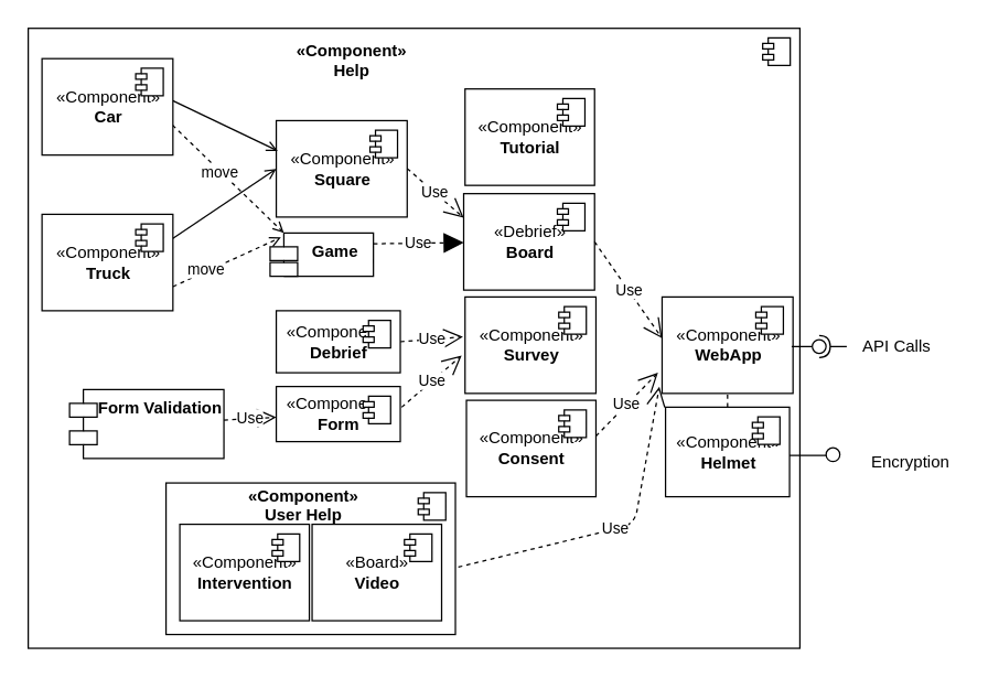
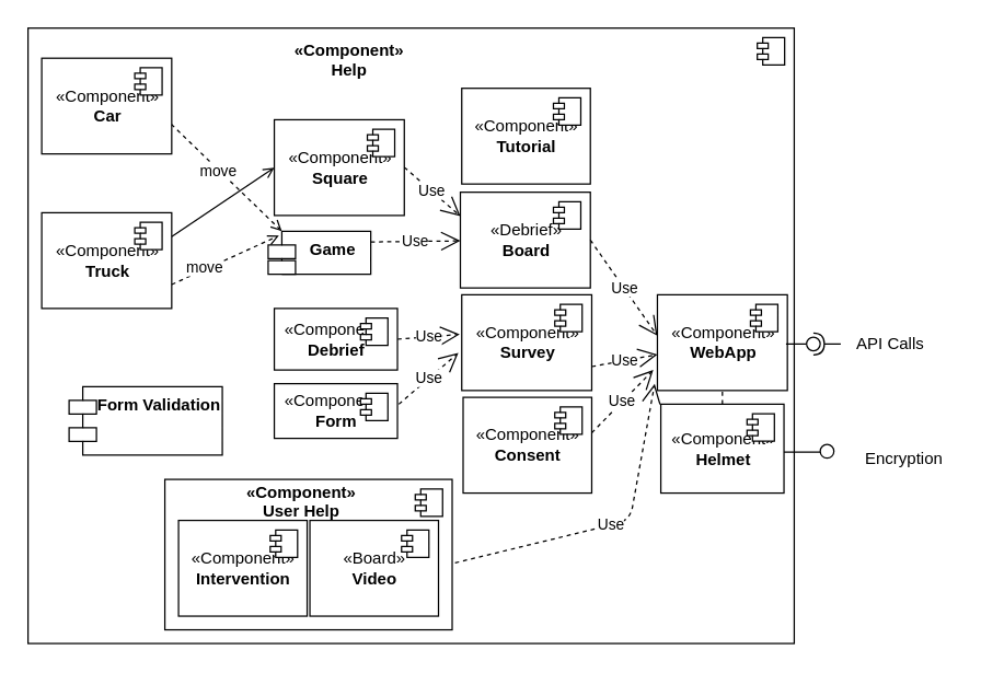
- <mxCell id="28" style="rounded=0;orthogonalLoop=1;jettySize=auto;html=1;entryX=0.011;entryY=0.314;entryDx=0;entryDy=0;entryPerimeter=0;endArrow=open;endFill=0;exitX=1;exitY=0.436;exitDx=0;exitDy=0;exitPerimeter=0;" edge="1" parent="1" source="29" target="24"><mxGeometry relative="1" as="geometry" /></mxCell>
- <mxCell id="37" value="Use" style="endArrow=block;endSize=12;dashed=1;html=1;exitX=1;exitY=0.25;exitDx=0;exitDy=0;" edge="1" parent="1" source="36" target="9"><mxGeometry width="160" relative="1" as="geometry"><mxPoint x="140" y="207" as="sourcePoint" /><mxPoint x="361.529" y="87" as="targetPoint" /></mxGeometry></mxCell>
+ <mxCell id="37" value="Use" style="endArrow=open;endSize=12;dashed=1;html=1;exitX=1;exitY=0.25;exitDx=0;exitDy=0;" edge="1" parent="1" source="36" target="9"><mxGeometry width="160" relative="1" as="geometry"><mxPoint x="140" y="207" as="sourcePoint" /><mxPoint x="361.529" y="87" as="targetPoint" /></mxGeometry></mxCell>
+ <mxCell id="16" value="Use" style="endArrow=open;endSize=12;dashed=1;html=1;exitX=1;exitY=0.75;exitDx=0;exitDy=0;" edge="1" parent="1" source="11" target="13"><mxGeometry width="160" relative="1" as="geometry"><mxPoint x="455" y="330" as="sourcePoint" /><mxPoint x="615" y="330" as="targetPoint" /></mxGeometry></mxCell>
- <mxCell id="44" value="Use" style="endArrow=open;endSize=12;dashed=1;html=1;" edge="1" parent="1" source="43" target="41"><mxGeometry width="160" relative="1" as="geometry"><mxPoint x="290" y="250" as="sourcePoint" /><mxPoint x="450" y="250" as="targetPoint" /></mxGeometry></mxCell>
